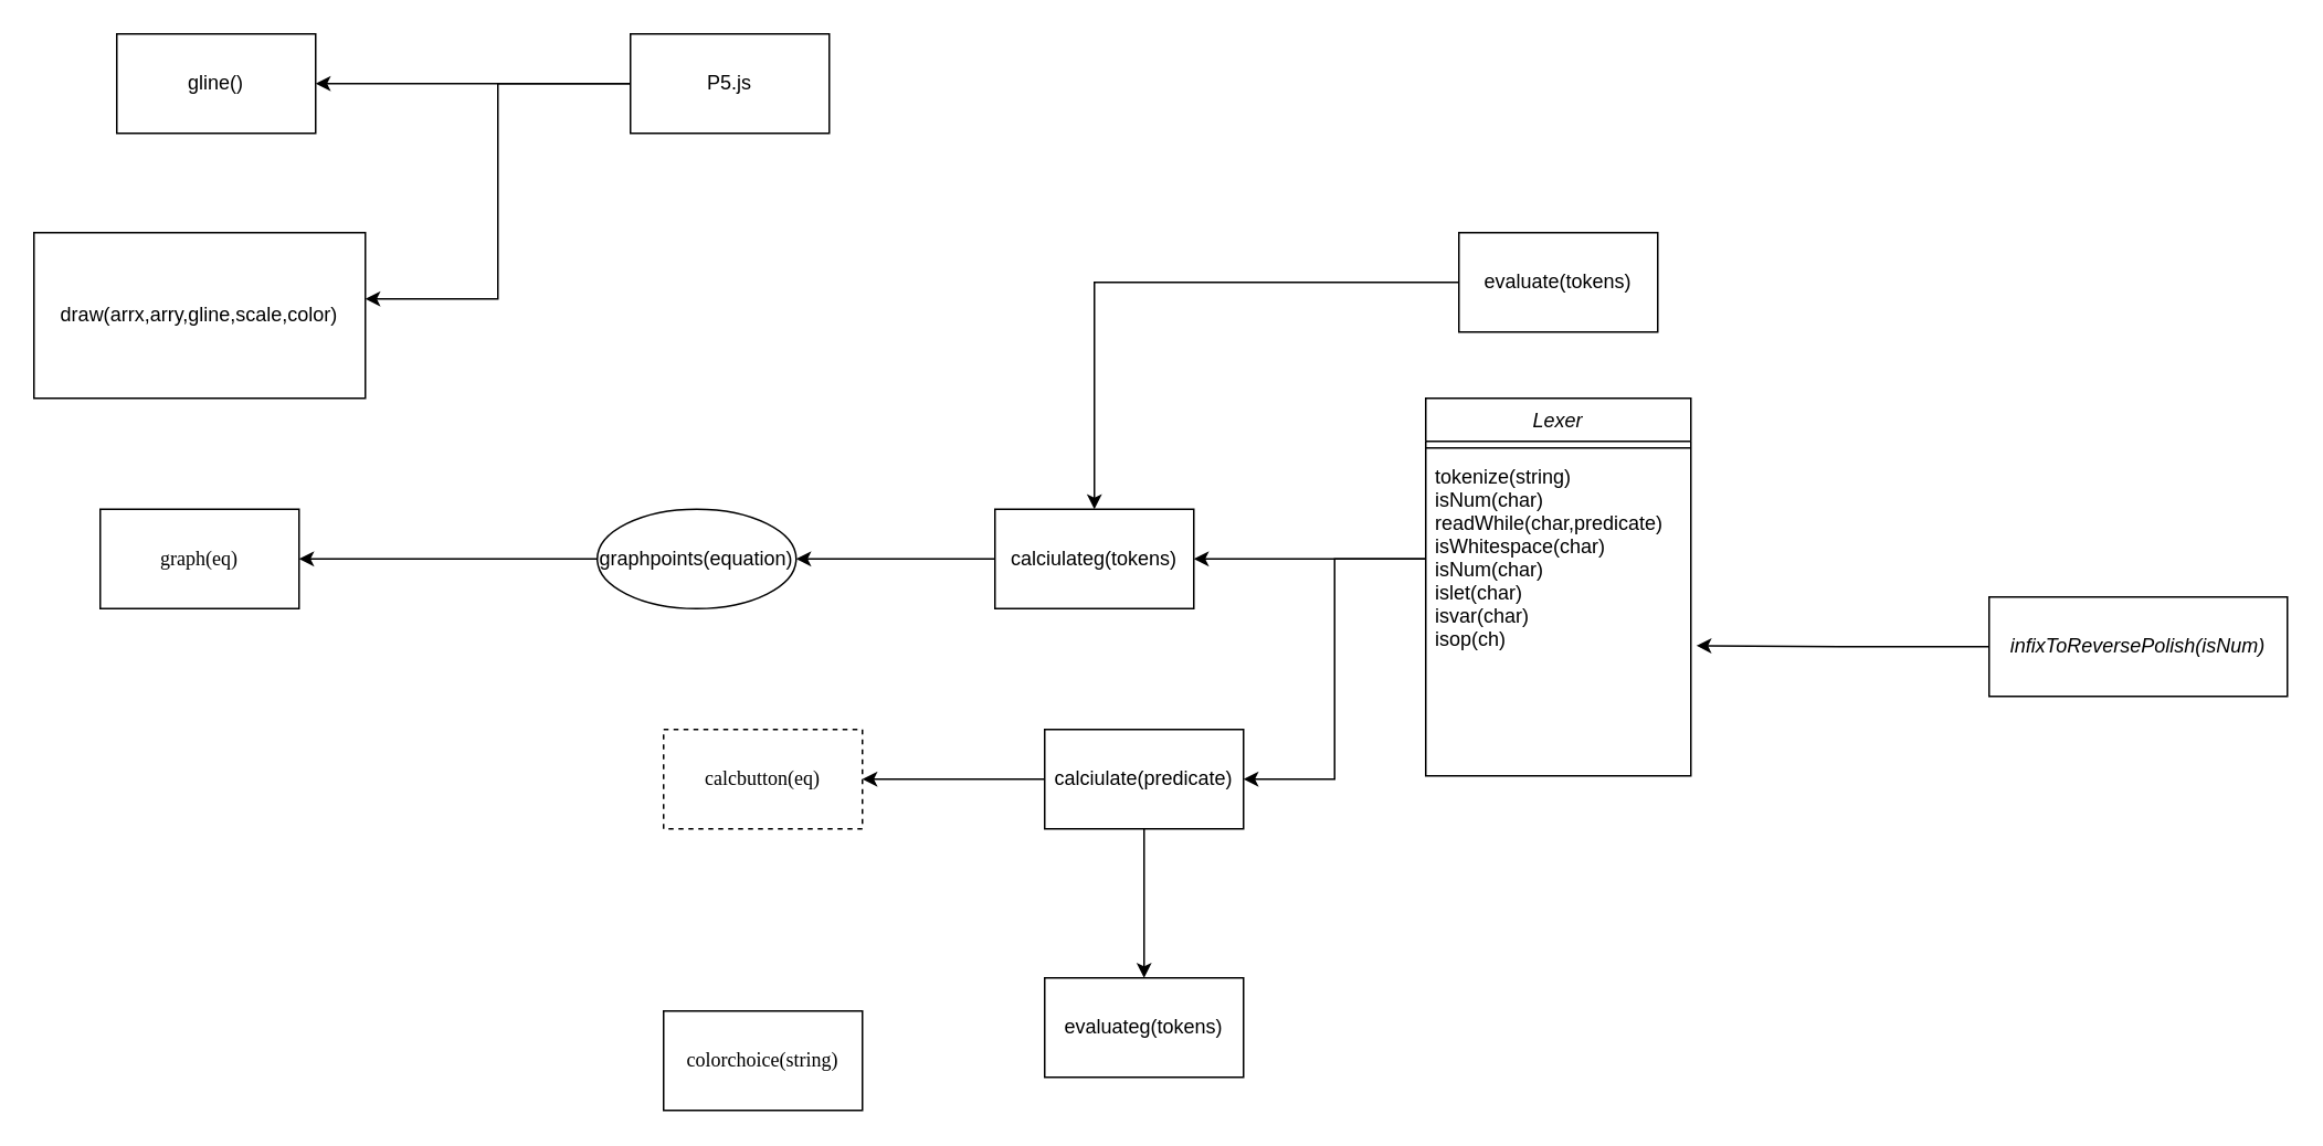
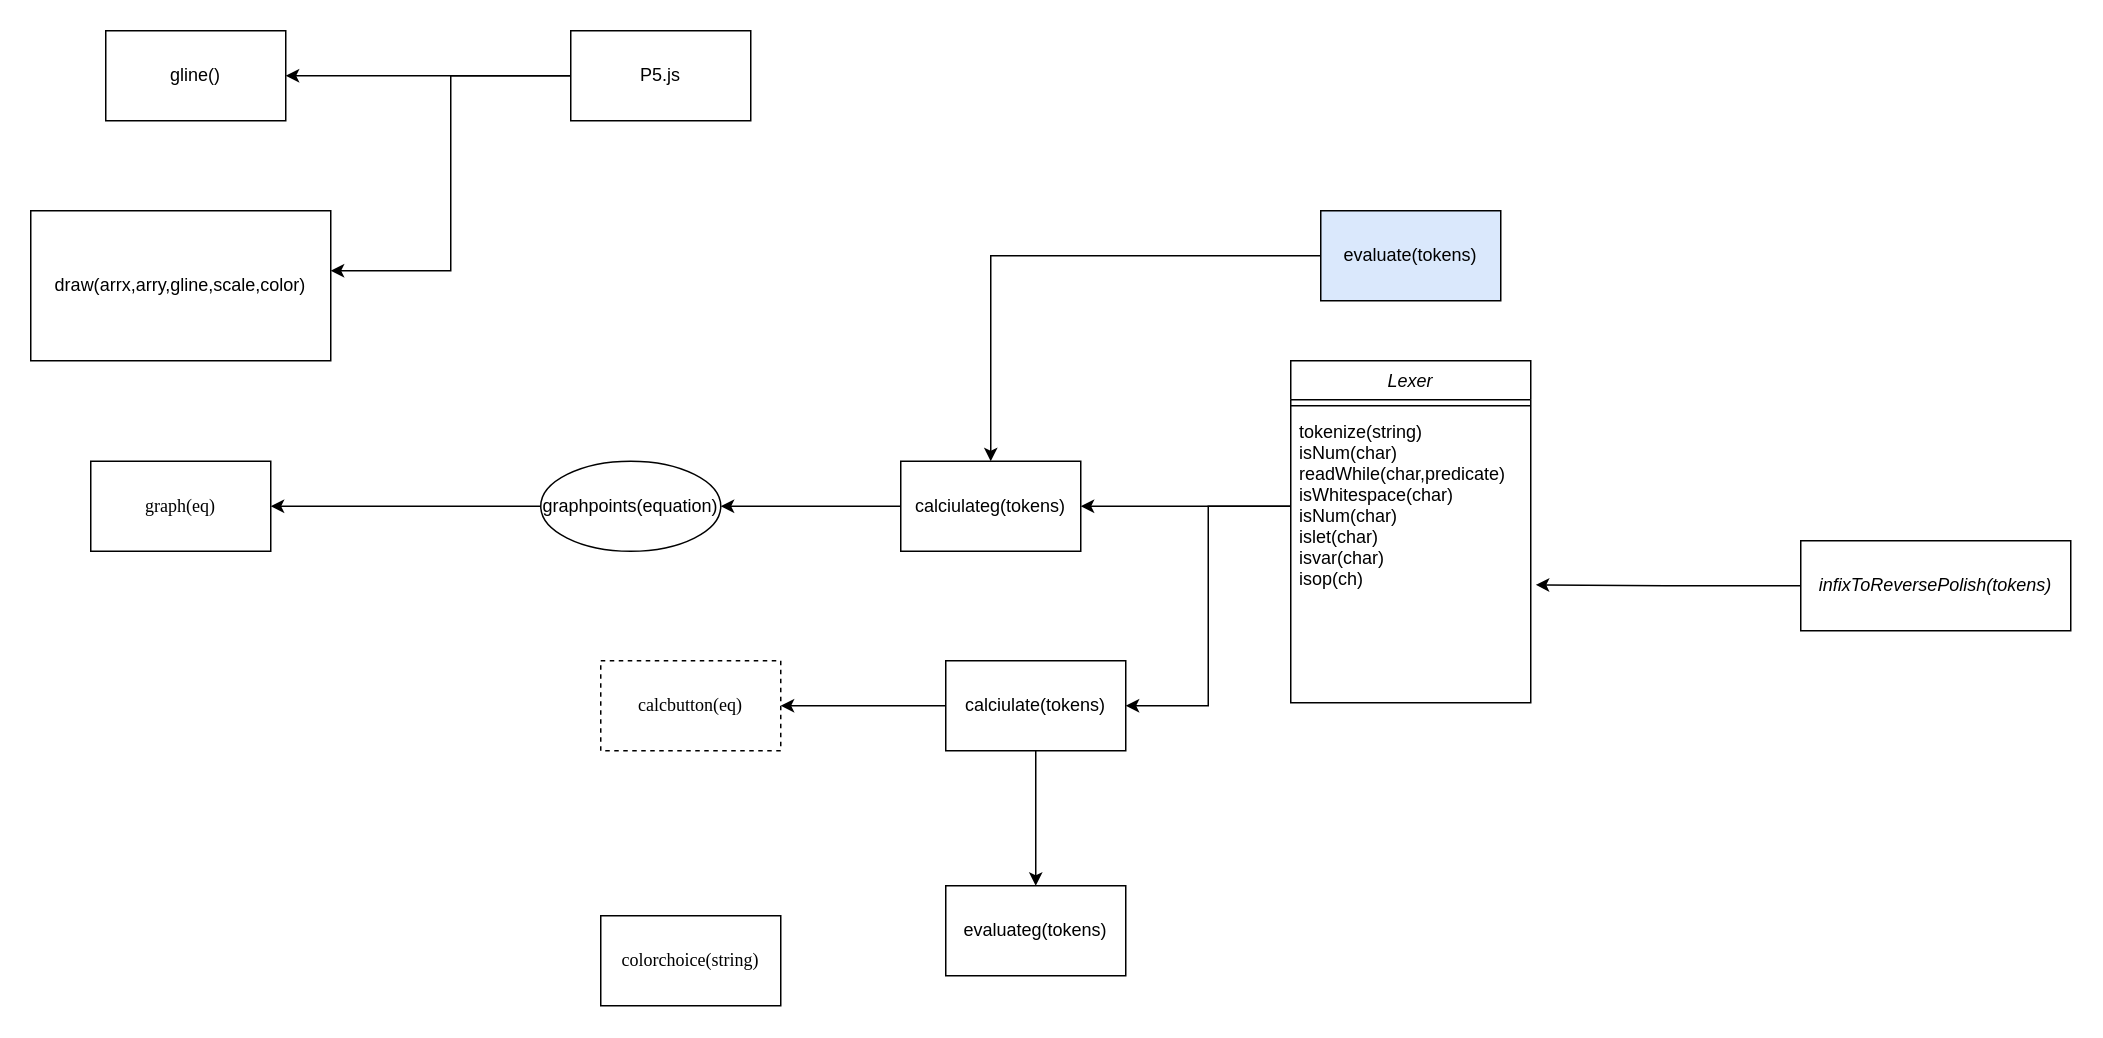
- <mxCell id="9" value="evaluate(tokens)" style="rounded=0;whiteSpace=wrap;html=1;" vertex="1" parent="1"><mxGeometry x="880" y="140" width="120" height="60" as="geometry" /></mxCell>
+ <mxCell id="9" value="evaluate(tokens)" style="rounded=0;whiteSpace=wrap;html=1;fillColor=#dae8fc;" vertex="1" parent="1"><mxGeometry x="880" y="140" width="120" height="60" as="geometry" /></mxCell>
- <mxCell id="7" value="&lt;span style=&quot;font-style: italic&quot;&gt;infixToReversePolish(isNum)&lt;/span&gt;" style="rounded=0;whiteSpace=wrap;html=1;" vertex="1" parent="1"><mxGeometry x="1200" y="360" width="180" height="60" as="geometry" /></mxCell>
+ <mxCell id="7" value="&lt;span style=&quot;font-style: italic&quot;&gt;infixToReversePolish(tokens)&lt;/span&gt;" style="rounded=0;whiteSpace=wrap;html=1;" vertex="1" parent="1"><mxGeometry x="1200" y="360" width="180" height="60" as="geometry" /></mxCell>
- <mxCell id="15" value="calciulate(predicate)" style="rounded=0;whiteSpace=wrap;html=1;" vertex="1" parent="1"><mxGeometry x="630" y="440" width="120" height="60" as="geometry" /></mxCell>
+ <mxCell id="15" value="calciulate(tokens)" style="rounded=0;whiteSpace=wrap;html=1;" vertex="1" parent="1"><mxGeometry x="630" y="440" width="120" height="60" as="geometry" /></mxCell>
